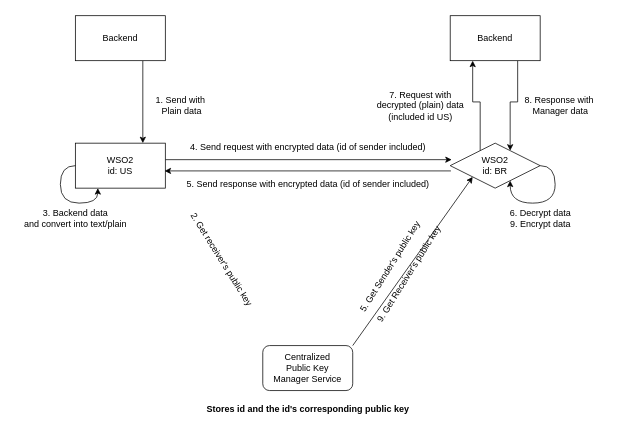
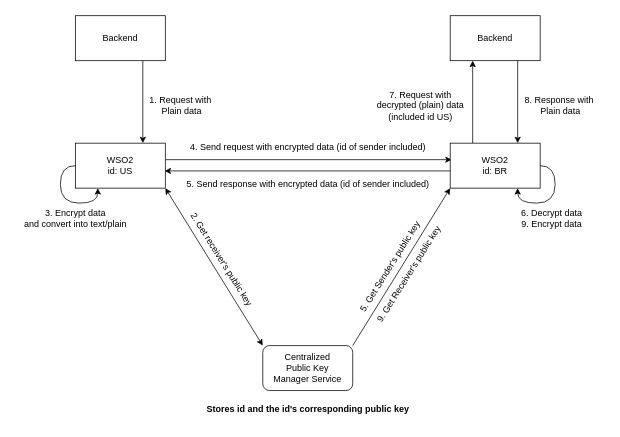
- <mxCell id="14" value="&lt;span id=&quot;selected_text&quot;&gt;&lt;/span&gt;&lt;span id=&quot;selected_text&quot;&gt;&lt;/span&gt;&lt;span id=&quot;selected_text&quot;&gt;&lt;/span&gt;1. Send with&lt;br&gt;&amp;nbsp;Plain data" style="text;html=1;align=center;verticalAlign=middle;resizable=0;points=[];autosize=1;strokeColor=none;fillColor=none;" vertex="1" parent="1"><mxGeometry x="185" y="120" width="110" height="40" as="geometry" /></mxCell>
+ <mxCell id="14" value="&lt;span id=&quot;selected_text&quot;&gt;&lt;/span&gt;&lt;span id=&quot;selected_text&quot;&gt;&lt;/span&gt;&lt;span id=&quot;selected_text&quot;&gt;&lt;/span&gt;1. Request with&lt;br&gt;&amp;nbsp;Plain data" style="text;html=1;align=center;verticalAlign=middle;resizable=0;points=[];autosize=1;strokeColor=none;fillColor=none;" vertex="1" parent="1"><mxGeometry x="185" y="120" width="110" height="40" as="geometry" /></mxCell>
- <mxCell id="25" value="8. &lt;span id=&quot;selected_text&quot;&gt;&lt;/span&gt;Response with&lt;br&gt;&amp;nbsp;Manager data" style="text;html=1;align=center;verticalAlign=middle;resizable=0;points=[];autosize=1;strokeColor=none;fillColor=none;" vertex="1" parent="1"><mxGeometry x="685" y="120" width="120" height="40" as="geometry" /></mxCell>
+ <mxCell id="25" value="8. &lt;span id=&quot;selected_text&quot;&gt;&lt;/span&gt;Response with&lt;br&gt;&amp;nbsp;Plain data" style="text;html=1;align=center;verticalAlign=middle;resizable=0;points=[];autosize=1;strokeColor=none;fillColor=none;" vertex="1" parent="1"><mxGeometry x="685" y="120" width="120" height="40" as="geometry" /></mxCell>
- <mxCell id="12" value="&lt;span id=&quot;selected_text&quot;&gt;&lt;/span&gt;&lt;span id=&quot;selected_text&quot;&gt;&lt;/span&gt;&lt;span id=&quot;selected_text&quot;&gt;&lt;/span&gt;&lt;span id=&quot;selected_text&quot;&gt;&lt;/span&gt;&lt;span id=&quot;selected_text&quot;&gt;&lt;/span&gt;&lt;span id=&quot;selected_text&quot;&gt;&lt;/span&gt;WSO2&lt;div&gt;id: BR&lt;/div&gt;" style="rhombus;whiteSpace=wrap;html=1;" vertex="1" parent="1"><mxGeometry x="600" y="190" width="120" height="60" as="geometry" /></mxCell>
+ <mxCell id="12" value="&lt;span id=&quot;selected_text&quot;&gt;&lt;/span&gt;&lt;span id=&quot;selected_text&quot;&gt;&lt;/span&gt;&lt;span id=&quot;selected_text&quot;&gt;&lt;/span&gt;&lt;span id=&quot;selected_text&quot;&gt;&lt;/span&gt;&lt;span id=&quot;selected_text&quot;&gt;&lt;/span&gt;&lt;span id=&quot;selected_text&quot;&gt;&lt;/span&gt;WSO2&lt;div&gt;id: BR&lt;/div&gt;" style="whiteSpace=wrap;html=1;" vertex="1" parent="1"><mxGeometry x="600" y="190" width="120" height="60" as="geometry" /></mxCell>
- <mxCell id="16" value="&lt;span id=&quot;selected_text&quot;&gt;&lt;/span&gt;&lt;span id=&quot;selected_text&quot;&gt;&lt;/span&gt;&lt;span id=&quot;selected_text&quot;&gt;&lt;/span&gt;&lt;span id=&quot;selected_text&quot;&gt;&lt;/span&gt;&lt;span id=&quot;selected_text&quot;&gt;&lt;/span&gt;3. Backend data&lt;br&gt;and convert into text/plain" style="text;html=1;align=center;verticalAlign=middle;resizable=0;points=[];autosize=1;strokeColor=none;fillColor=none;" vertex="1" parent="1"><mxGeometry x="20" y="270" width="160" height="40" as="geometry" /></mxCell>
+ <mxCell id="16" value="&lt;span id=&quot;selected_text&quot;&gt;&lt;/span&gt;&lt;span id=&quot;selected_text&quot;&gt;&lt;/span&gt;&lt;span id=&quot;selected_text&quot;&gt;&lt;/span&gt;&lt;span id=&quot;selected_text&quot;&gt;&lt;/span&gt;&lt;span id=&quot;selected_text&quot;&gt;&lt;/span&gt;3. Encrypt data&lt;br&gt;and convert into text/plain" style="text;html=1;align=center;verticalAlign=middle;resizable=0;points=[];autosize=1;strokeColor=none;fillColor=none;" vertex="1" parent="1"><mxGeometry x="20" y="270" width="160" height="40" as="geometry" /></mxCell>
- <mxCell id="23" value="&lt;span id=&quot;selected_text&quot;&gt;&lt;/span&gt;&lt;span id=&quot;selected_text&quot;&gt;&lt;/span&gt;&lt;span id=&quot;selected_text&quot;&gt;&lt;/span&gt;&lt;span id=&quot;selected_text&quot;&gt;&lt;/span&gt;6. &lt;span id=&quot;selected_text&quot;&gt;&lt;/span&gt;Decrypt data&lt;br&gt;&lt;div&gt;9. Encrypt data&lt;/div&gt;" style="text;html=1;align=center;verticalAlign=middle;resizable=0;points=[];autosize=1;strokeColor=none;fillColor=none;" vertex="1" parent="1"><mxGeometry x="670" y="270" width="100" height="40" as="geometry" /></mxCell>
+ <mxCell id="23" value="&lt;span id=&quot;selected_text&quot;&gt;&lt;/span&gt;&lt;span id=&quot;selected_text&quot;&gt;&lt;/span&gt;&lt;span id=&quot;selected_text&quot;&gt;&lt;/span&gt;&lt;span id=&quot;selected_text&quot;&gt;&lt;/span&gt;6. &lt;span id=&quot;selected_text&quot;&gt;&lt;/span&gt;Decrypt data&lt;br&gt;&lt;div&gt;9. Encrypt data&lt;/div&gt;" style="text;html=1;align=center;verticalAlign=middle;resizable=0;points=[];autosize=1;strokeColor=none;fillColor=none;" vertex="1" parent="1"><mxGeometry x="685" y="270" width="100" height="40" as="geometry" /></mxCell>
+ <mxCell id="7" style="rounded=0;orthogonalLoop=1;jettySize=auto;html=1;exitX=1;exitY=1;exitDx=0;exitDy=0;entryX=0;entryY=0;entryDx=0;entryDy=0;startArrow=classic;startFill=1;" edge="1" parent="1" source="8" target="13"><mxGeometry relative="1" as="geometry" /></mxCell>
